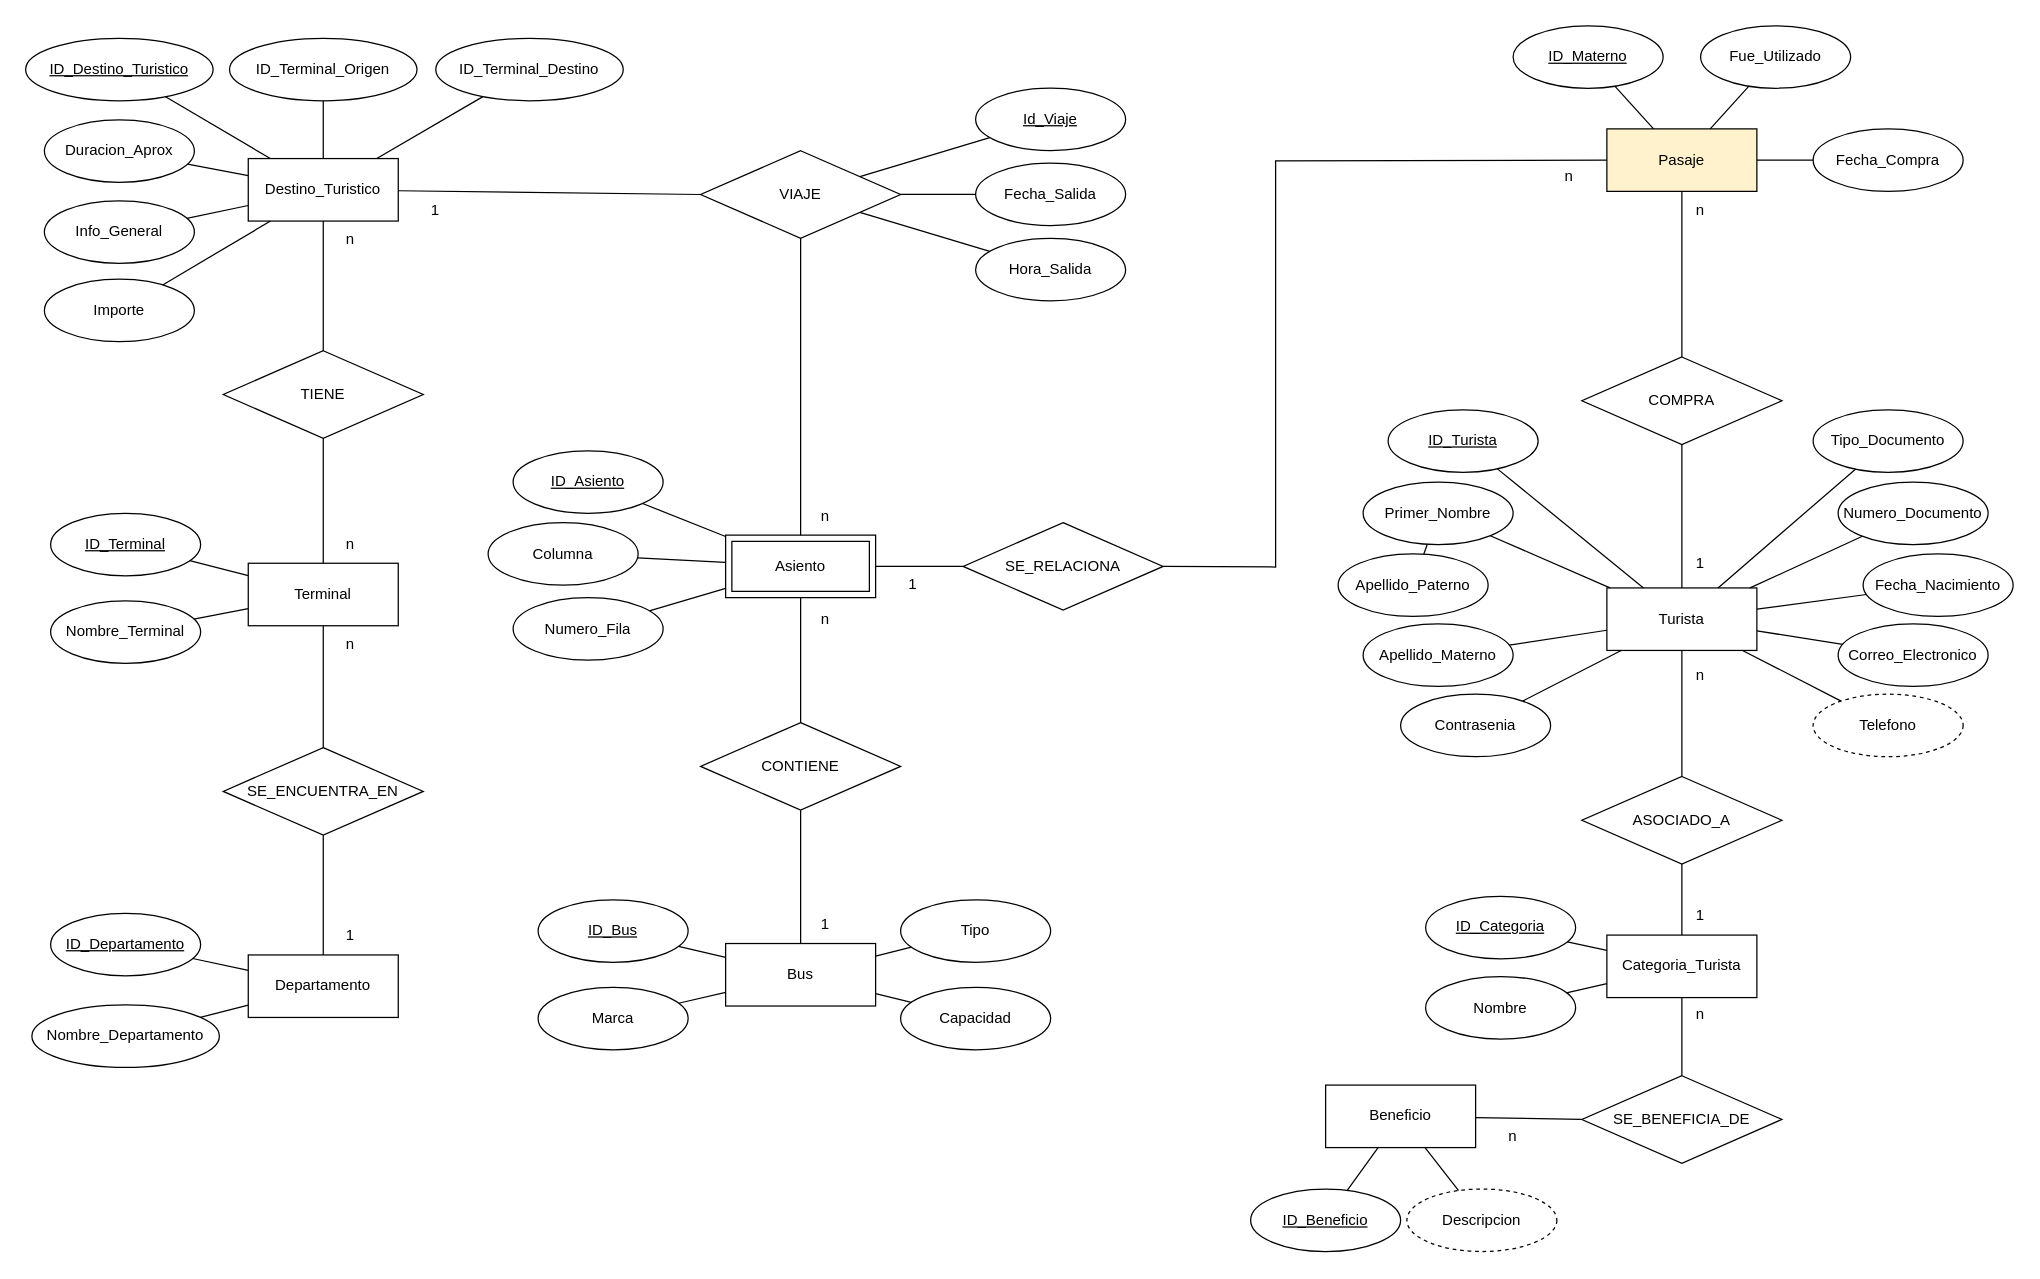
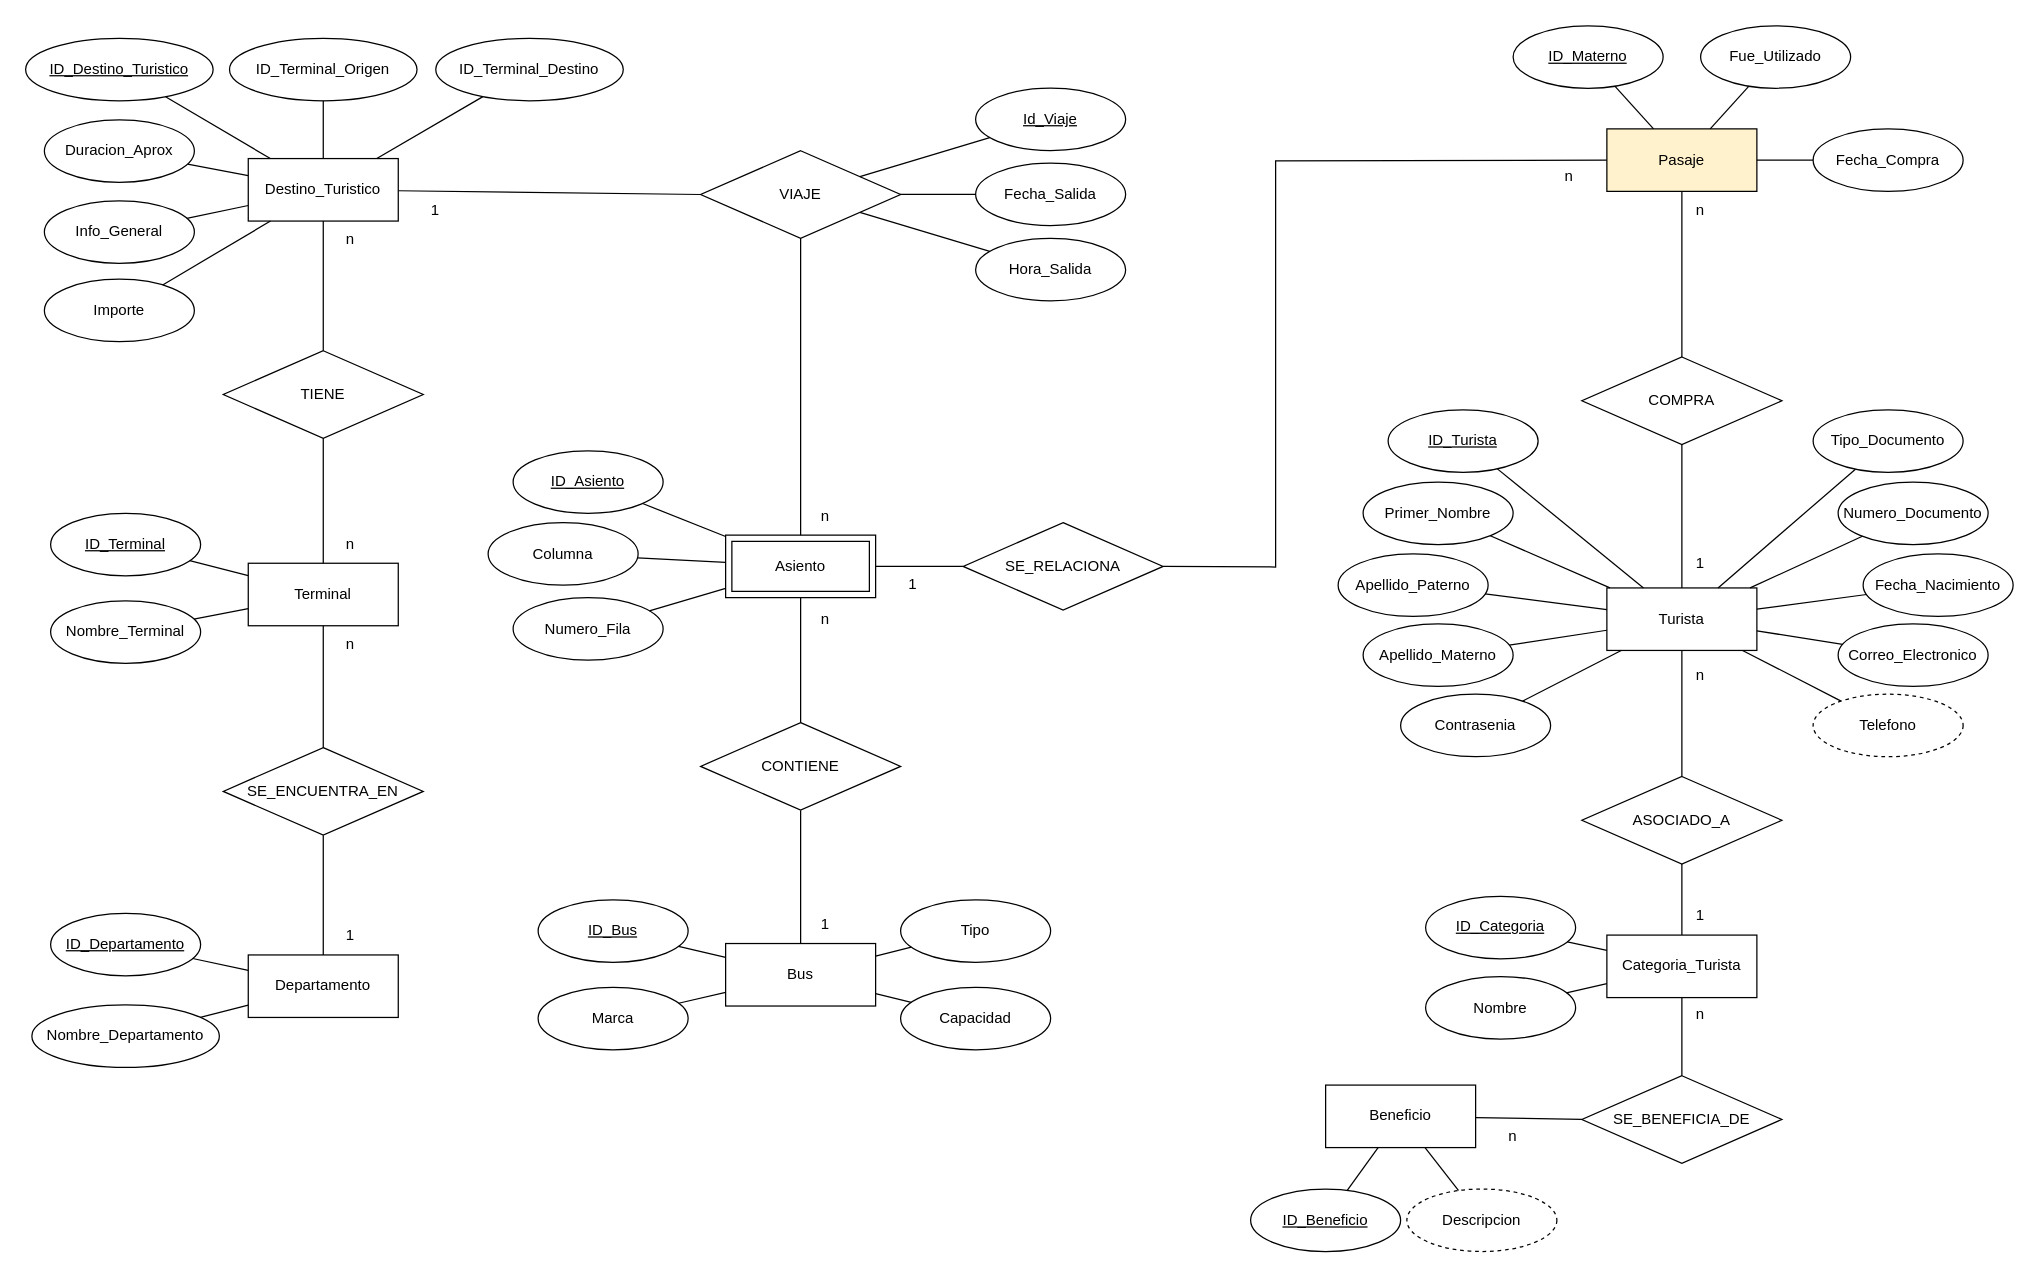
- <mxCell id="8" value="" style="endArrow=none;html=1;rounded=0;" parent="1" source="7" target="5" edge="1"><mxGeometry width="50" height="50" relative="1" as="geometry"><mxPoint x="1180" y="747.25" as="sourcePoint" /><mxPoint x="1310" y="656.25" as="targetPoint" /></mxGeometry></mxCell>
+ <mxCell id="8" value="" style="endArrow=none;html=1;rounded=0;" parent="1" source="7" target="2" edge="1"><mxGeometry width="50" height="50" relative="1" as="geometry"><mxPoint x="1180" y="747.25" as="sourcePoint" /><mxPoint x="1310" y="656.25" as="targetPoint" /></mxGeometry></mxCell>
